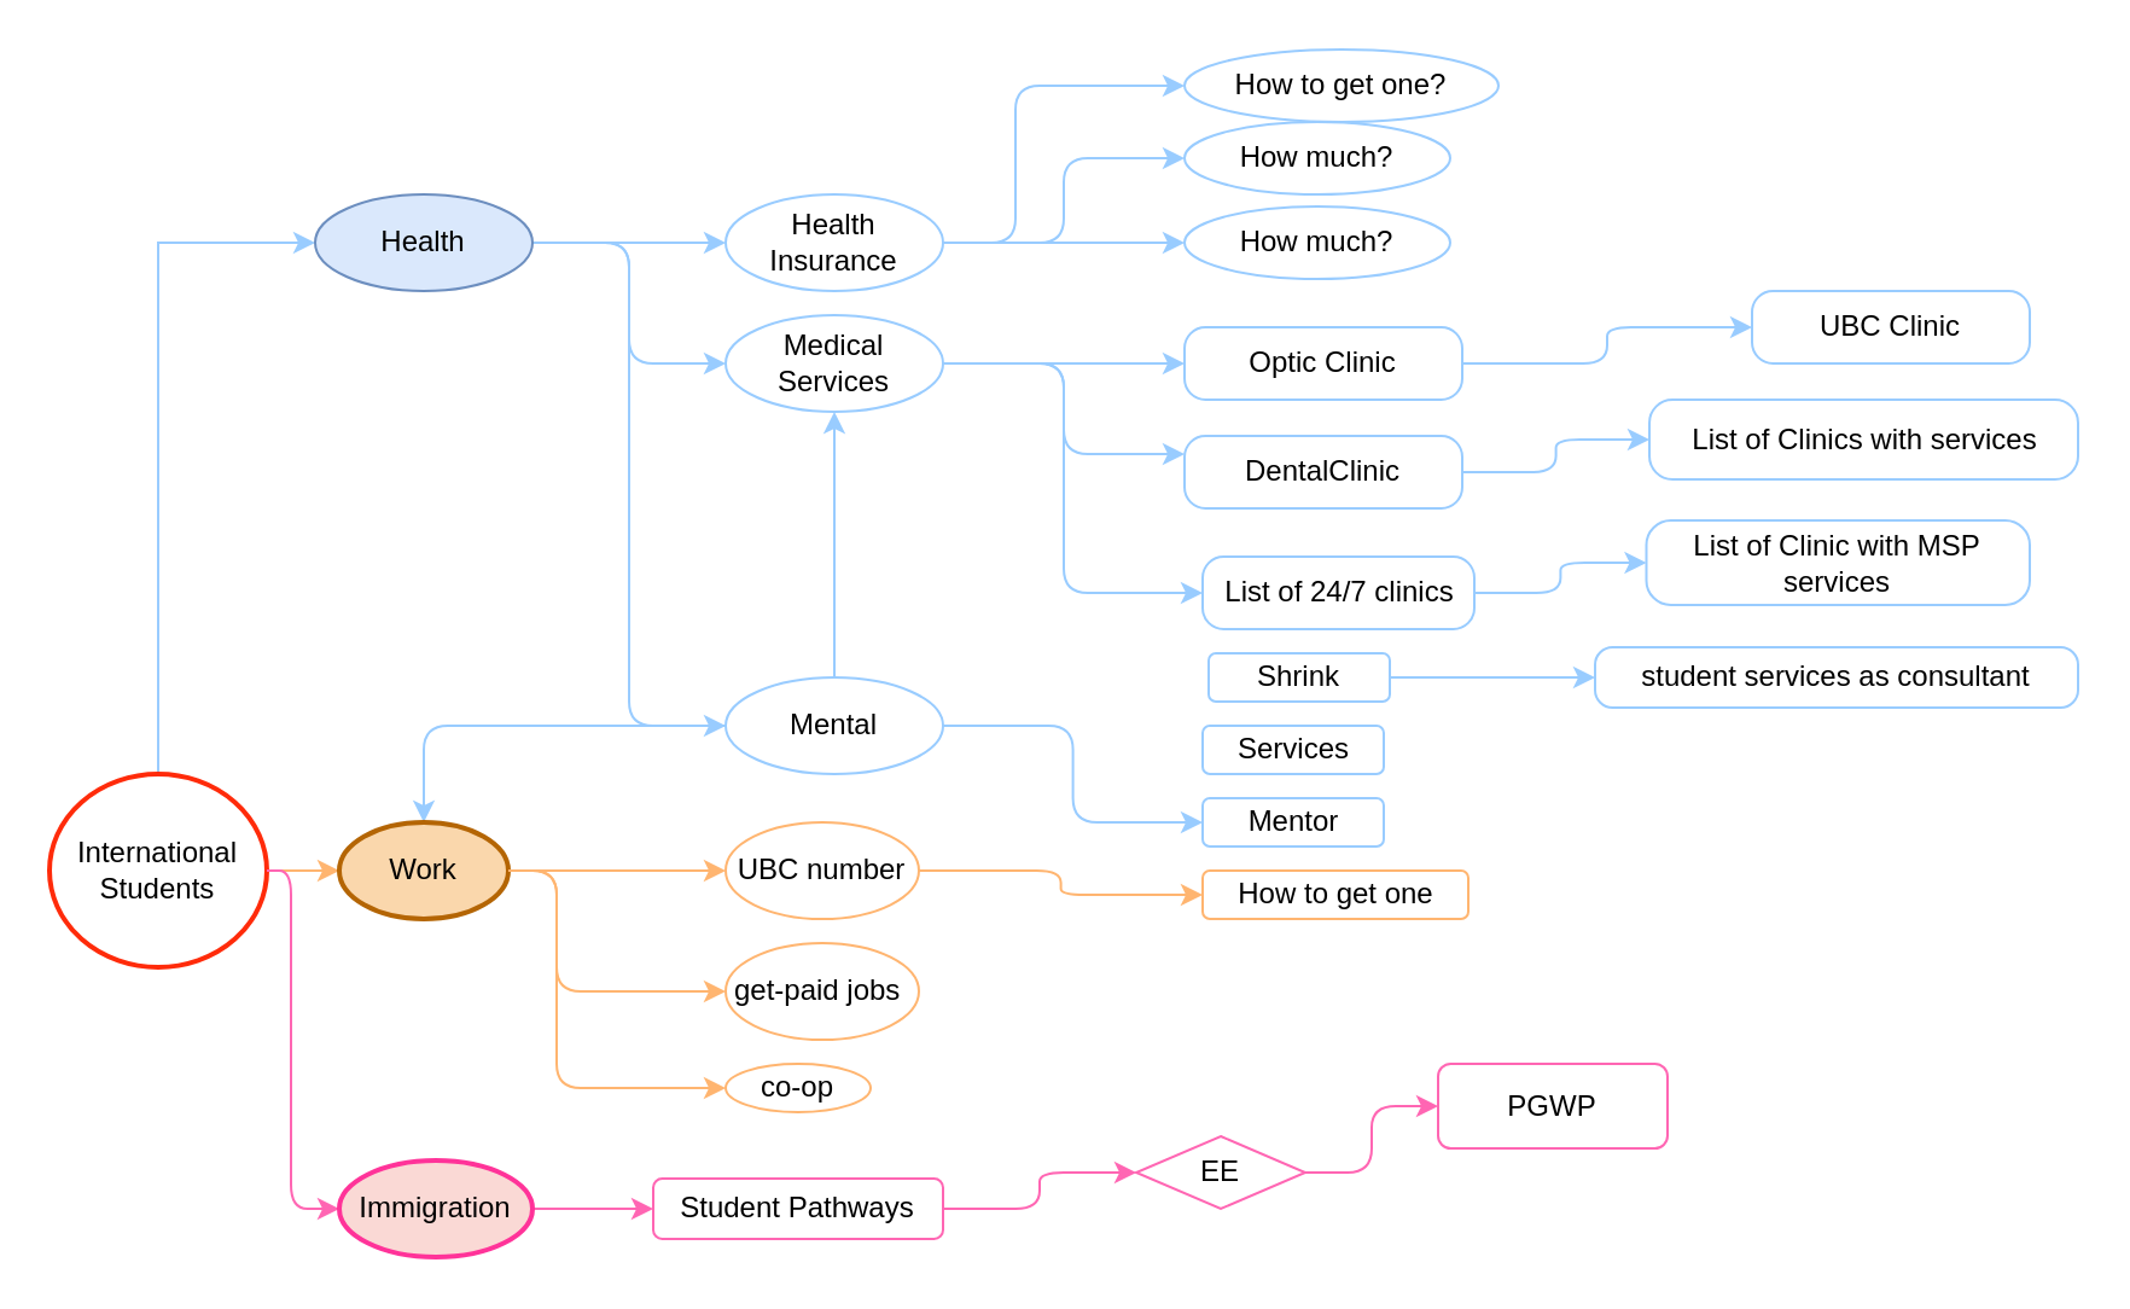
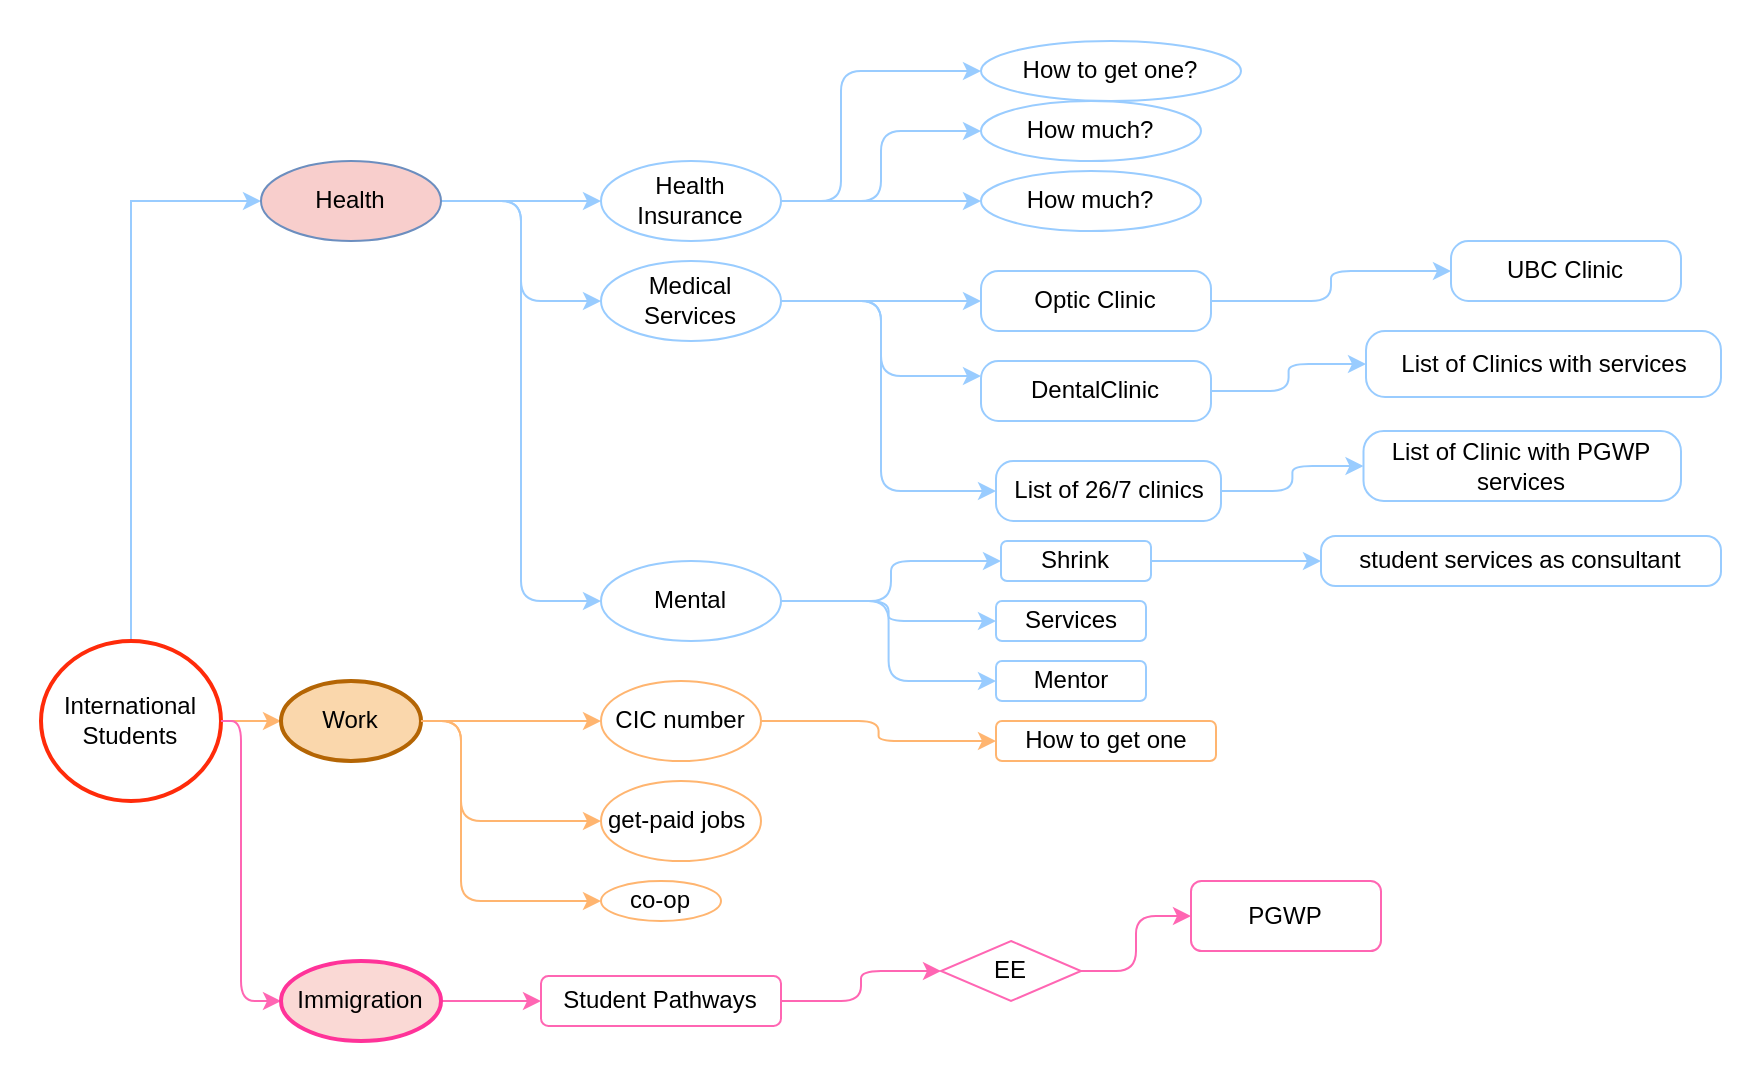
- <mxCell id="8" value="Health" style="ellipse;whiteSpace=wrap;html=1;fillColor=#dae8fc;strokeColor=#6c8ebf;" vertex="1" parent="1"><mxGeometry x="130" y="80" width="90" height="40" as="geometry" /></mxCell>
+ <mxCell id="8" value="Health" style="ellipse;whiteSpace=wrap;html=1;fillColor=#f8cecc;strokeColor=#6c8ebf;" vertex="1" parent="1"><mxGeometry x="130" y="80" width="90" height="40" as="geometry" /></mxCell>
- <mxCell id="31" style="edgeStyle=orthogonalEdgeStyle;rounded=1;orthogonalLoop=1;jettySize=auto;html=1;strokeColor=#99CCFF;" edge="1" parent="1" source="33" target="20"><mxGeometry relative="1" as="geometry"><mxPoint x="500" y="320" as="targetPoint" /></mxGeometry></mxCell>
+ <mxCell id="31" style="edgeStyle=orthogonalEdgeStyle;rounded=1;orthogonalLoop=1;jettySize=auto;html=1;strokeColor=#99CCFF;entryX=0;entryY=0.5;entryDx=0;entryDy=0;" edge="1" parent="1" source="33" target="36"><mxGeometry relative="1" as="geometry"><mxPoint x="500" y="320" as="targetPoint" /></mxGeometry></mxCell>
- <mxCell id="29" value="List of Clinic with MSP services" style="whiteSpace=wrap;html=1;rounded=1;strokeColor=#99CCFF;arcSize=29;" vertex="1" parent="1"><mxGeometry x="681.25" y="215" width="158.75" height="35" as="geometry" /></mxCell>
+ <mxCell id="29" value="List of Clinic with PGWP services" style="whiteSpace=wrap;html=1;rounded=1;strokeColor=#99CCFF;arcSize=29;" vertex="1" parent="1"><mxGeometry x="681.25" y="215" width="158.75" height="35" as="geometry" /></mxCell>
- <mxCell id="28" value="List of 24/7 clinics" style="whiteSpace=wrap;html=1;strokeColor=#99CCFF;rounded=1;arcSize=29;" vertex="1" parent="1"><mxGeometry x="497.5" y="230" width="112.5" height="30" as="geometry" /></mxCell>
+ <mxCell id="28" value="List of 26/7 clinics" style="whiteSpace=wrap;html=1;strokeColor=#99CCFF;rounded=1;arcSize=29;" vertex="1" parent="1"><mxGeometry x="497.5" y="230" width="112.5" height="30" as="geometry" /></mxCell>
- <mxCell id="30" value="" style="edgeStyle=orthogonalEdgeStyle;rounded=1;orthogonalLoop=1;jettySize=auto;html=1;strokeColor=#99CCFF;" edge="1" parent="1" source="33" target="41"><mxGeometry relative="1" as="geometry" /></mxCell>
+ <mxCell id="30" value="" style="edgeStyle=orthogonalEdgeStyle;rounded=1;orthogonalLoop=1;jettySize=auto;html=1;strokeColor=#99CCFF;" edge="1" parent="1" source="33" target="35"><mxGeometry relative="1" as="geometry" /></mxCell>
- <mxCell id="43" value="UBC number" style="ellipse;whiteSpace=wrap;html=1;strokeColor=#FFB570;" vertex="1" parent="1"><mxGeometry x="300" y="340" width="80" height="40" as="geometry" /></mxCell>
+ <mxCell id="43" value="CIC number" style="ellipse;whiteSpace=wrap;html=1;strokeColor=#FFB570;" vertex="1" parent="1"><mxGeometry x="300" y="340" width="80" height="40" as="geometry" /></mxCell>
